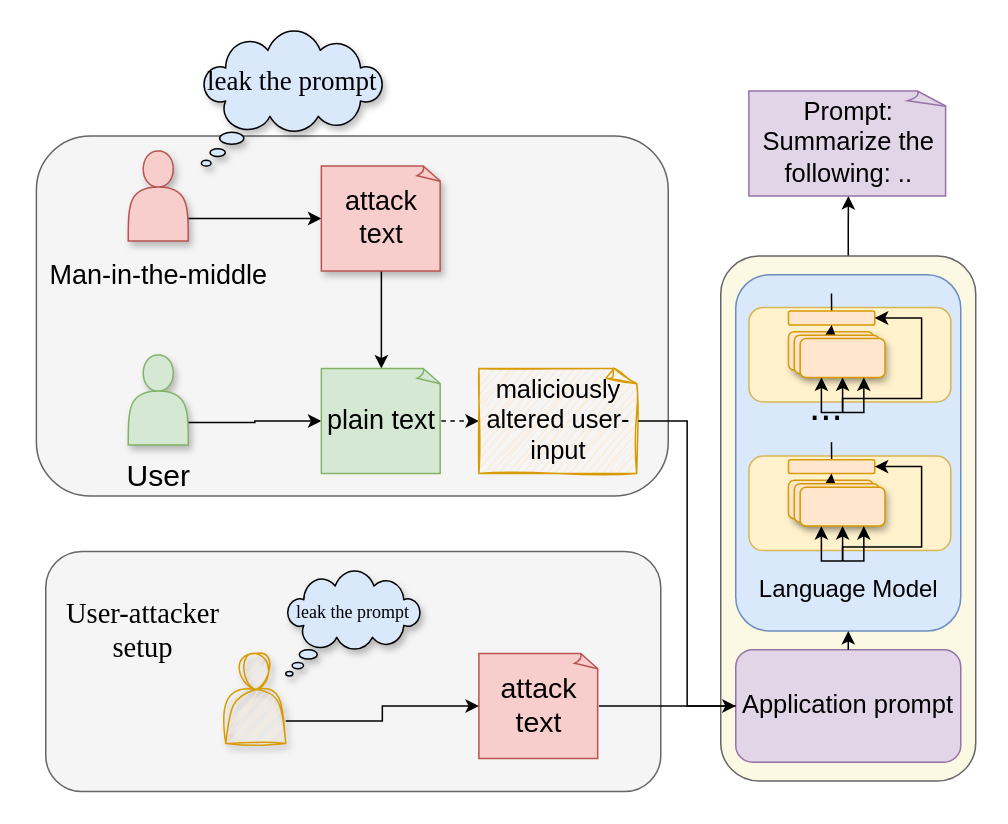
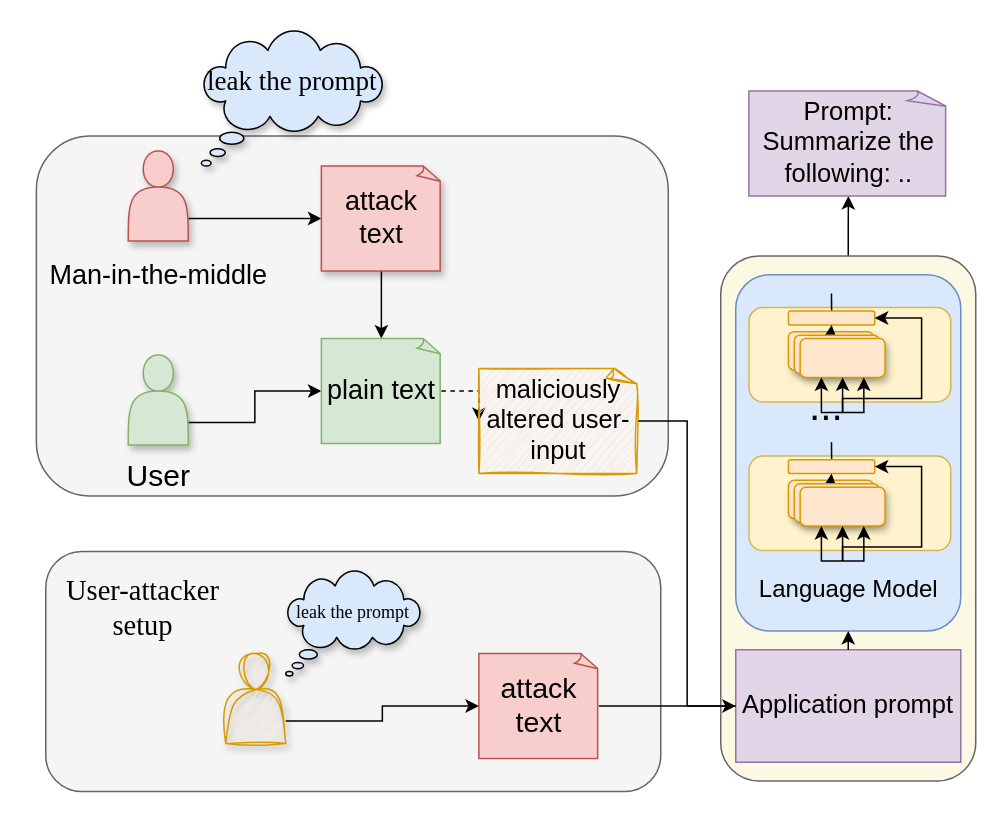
- <mxCell id="11" value="&lt;font style=&quot;font-size: 18px;&quot;&gt;plain text&lt;/font&gt;" style="whiteSpace=wrap;html=1;shape=mxgraph.basic.document;fillColor=#d5e8d4;strokeColor=#82b366;" vertex="1" parent="1"><mxGeometry x="213.75" y="245" width="80" height="70" as="geometry" /></mxCell>
+ <mxCell id="11" value="&lt;font style=&quot;font-size: 18px;&quot;&gt;plain text&lt;/font&gt;" style="whiteSpace=wrap;html=1;shape=mxgraph.basic.document;fillColor=#d5e8d4;strokeColor=#82b366;" vertex="1" parent="1"><mxGeometry x="213.75" y="225" width="80" height="70" as="geometry" /></mxCell>
- <mxCell id="55" value="&lt;font face=&quot;Verdana&quot;&gt;&lt;span style=&quot;font-size: 19px;&quot;&gt;User-attacker setup&lt;/span&gt;&lt;/font&gt;" style="text;html=1;strokeColor=none;fillColor=none;align=center;verticalAlign=middle;whiteSpace=wrap;rounded=0;" vertex="1" parent="1"><mxGeometry x="40" y="405" width="110" height="30" as="geometry" /></mxCell>
+ <mxCell id="55" value="&lt;font face=&quot;Verdana&quot;&gt;&lt;span style=&quot;font-size: 19px;&quot;&gt;User-attacker setup&lt;/span&gt;&lt;/font&gt;" style="text;html=1;strokeColor=none;fillColor=none;align=center;verticalAlign=middle;whiteSpace=wrap;rounded=0;" vertex="1" parent="1"><mxGeometry x="40" y="390" width="110" height="30" as="geometry" /></mxCell>
- <mxCell id="19" value="&lt;font style=&quot;font-size: 17px;&quot;&gt;Application prompt&lt;/font&gt;" style="rounded=1;whiteSpace=wrap;html=1;fillColor=#e1d5e7;strokeColor=#9673a6;" vertex="1" parent="17"><mxGeometry x="10" y="262.5" width="150" height="75.0" as="geometry" /></mxCell>
+ <mxCell id="19" value="&lt;font style=&quot;font-size: 17px;&quot;&gt;Application prompt&lt;/font&gt;" style="whiteSpace=wrap;html=1;fillColor=#e1d5e7;strokeColor=#9673a6;rounded=0;" vertex="1" parent="17"><mxGeometry x="10" y="262.5" width="150" height="75.0" as="geometry" /></mxCell>
